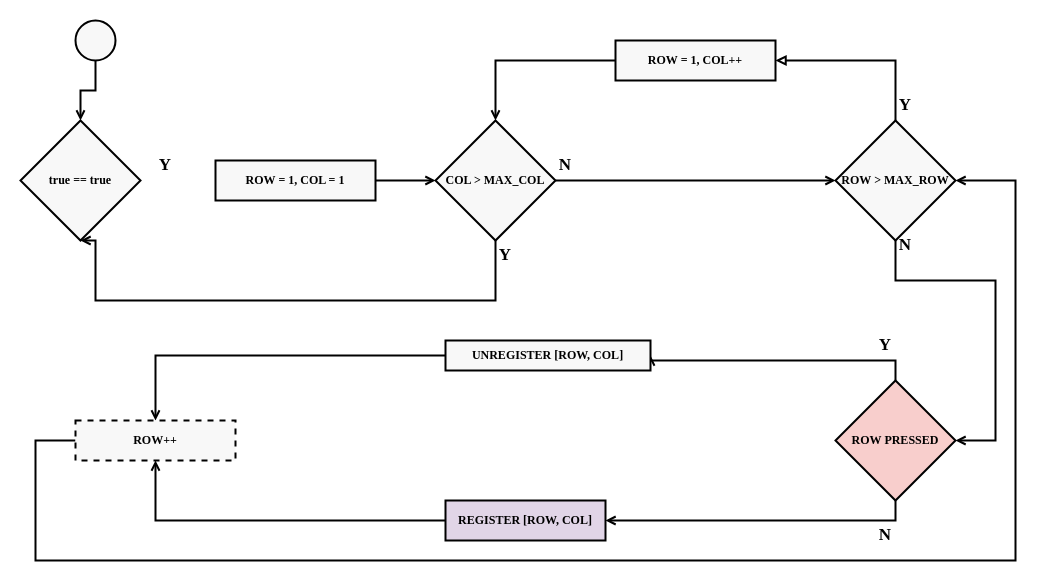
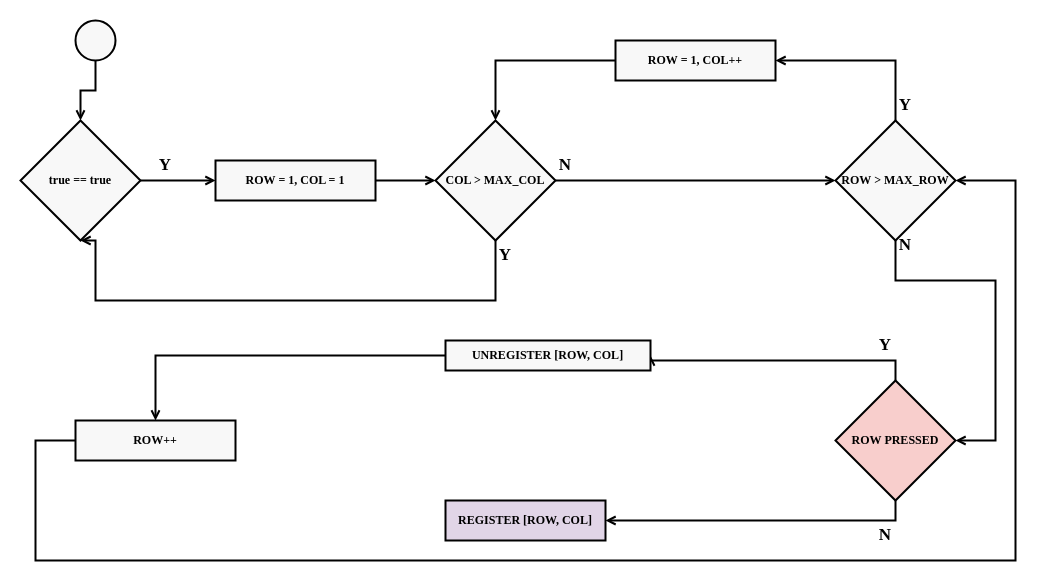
- <mxCell id="11" style="edgeStyle=orthogonalEdgeStyle;rounded=0;orthogonalLoop=1;jettySize=auto;html=1;entryX=1;entryY=0.5;entryDx=0;entryDy=0;fontFamily=Fira Code;fontSource=https%3A%2F%2Ffonts.googleapis.com%2Fcss%3Ffamily%3DFira%2BCode;fontSize=16;endArrow=block;endFill=0;strokeWidth=2;" edge="1" parent="1" source="13" target="29"><mxGeometry relative="1" as="geometry"><Array as="points"><mxPoint x="895" y="60" /></Array></mxGeometry></mxCell>
+ <mxCell id="11" style="edgeStyle=orthogonalEdgeStyle;rounded=0;orthogonalLoop=1;jettySize=auto;html=1;entryX=1;entryY=0.5;entryDx=0;entryDy=0;fontFamily=Fira Code;fontSource=https%3A%2F%2Ffonts.googleapis.com%2Fcss%3Ffamily%3DFira%2BCode;fontSize=16;endArrow=open;endFill=0;strokeWidth=2;" edge="1" parent="1" source="13" target="29"><mxGeometry relative="1" as="geometry"><Array as="points"><mxPoint x="895" y="60" /></Array></mxGeometry></mxCell>
+ <mxCell id="4" style="edgeStyle=orthogonalEdgeStyle;rounded=0;orthogonalLoop=1;jettySize=auto;html=1;entryX=0;entryY=0.5;entryDx=0;entryDy=0;fontFamily=Fira Code;fontSource=https%3A%2F%2Ffonts.googleapis.com%2Fcss%3Ffamily%3DFira%2BCode;endArrow=open;endFill=0;strokeWidth=2;" edge="1" parent="1" source="5" target="3"><mxGeometry relative="1" as="geometry" /></mxCell>
- <mxCell id="22" value="&lt;font face=&quot;Fira Code&quot;&gt;&lt;b&gt;ROW++&lt;/b&gt;&lt;/font&gt;" style="rounded=0;whiteSpace=wrap;html=1;strokeWidth=2;fillColor=#F8F8F8;dashed=1;" vertex="1" parent="1"><mxGeometry x="75" y="420" width="160" height="40" as="geometry" /></mxCell>
+ <mxCell id="22" value="&lt;font face=&quot;Fira Code&quot;&gt;&lt;b&gt;ROW++&lt;/b&gt;&lt;/font&gt;" style="rounded=0;whiteSpace=wrap;html=1;strokeWidth=2;fillColor=#F8F8F8;" vertex="1" parent="1"><mxGeometry x="75" y="420" width="160" height="40" as="geometry" /></mxCell>
- <mxCell id="17" style="edgeStyle=orthogonalEdgeStyle;rounded=0;orthogonalLoop=1;jettySize=auto;html=1;entryX=0.5;entryY=1;entryDx=0;entryDy=0;fontFamily=Fira Code;fontSource=https%3A%2F%2Ffonts.googleapis.com%2Fcss%3Ffamily%3DFira%2BCode;fontSize=16;endArrow=open;endFill=0;strokeWidth=2;" edge="1" parent="1" source="18" target="22"><mxGeometry relative="1" as="geometry" /></mxCell>
